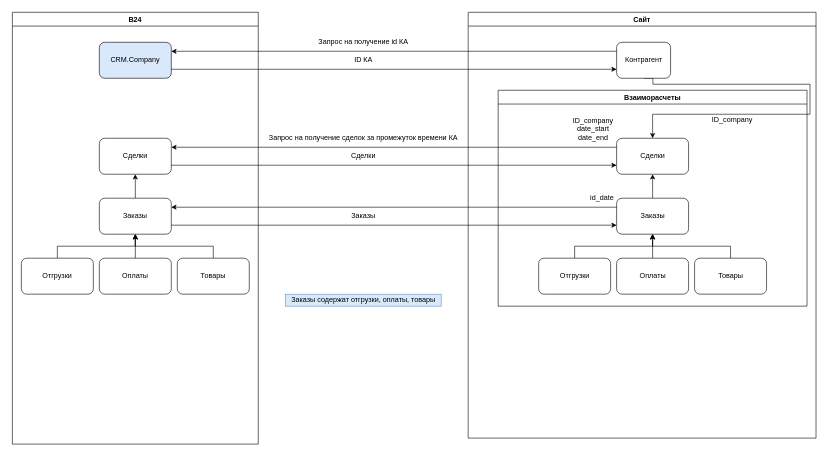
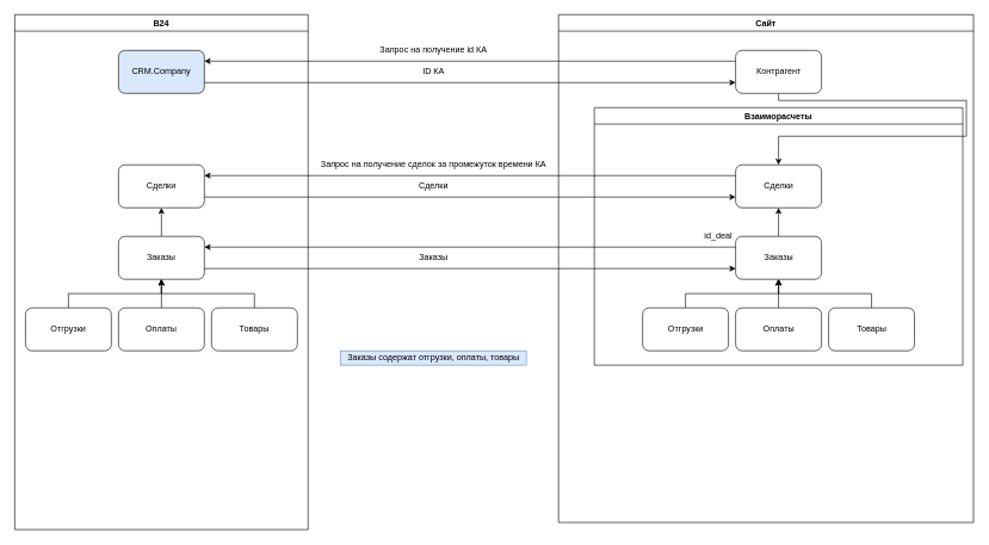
- <mxCell id="15" value="Контрагент" style="rounded=1;whiteSpace=wrap;html=1;" vertex="1" parent="13"><mxGeometry x="247.5" y="50" width="90" height="60" as="geometry" /></mxCell>
+ <mxCell id="15" value="Контрагент" style="rounded=1;whiteSpace=wrap;html=1;" vertex="1" parent="13"><mxGeometry x="247.5" y="50" width="120" height="60" as="geometry" /></mxCell>
- <mxCell id="27" value="ID_company" style="text;html=1;align=center;verticalAlign=middle;resizable=0;points=[];autosize=1;strokeColor=none;" vertex="1" parent="16"><mxGeometry x="350" y="40" width="80" height="20" as="geometry" /></mxCell>
- <mxCell id="26" value="ID_company&lt;br&gt;date_start&lt;br&gt;date_end" style="text;html=1;align=center;verticalAlign=middle;resizable=0;points=[];autosize=1;strokeColor=none;" vertex="1" parent="16"><mxGeometry x="117.5" y="40" width="80" height="50" as="geometry" /></mxCell>
- <mxCell id="28" value="id_date" style="text;html=1;align=center;verticalAlign=middle;resizable=0;points=[];autosize=1;strokeColor=none;" vertex="1" parent="16"><mxGeometry x="147.5" y="170" width="50" height="20" as="geometry" /></mxCell>
+ <mxCell id="28" value="id_deal" style="text;html=1;align=center;verticalAlign=middle;resizable=0;points=[];autosize=1;strokeColor=none;" vertex="1" parent="16"><mxGeometry x="147.5" y="170" width="50" height="20" as="geometry" /></mxCell>
